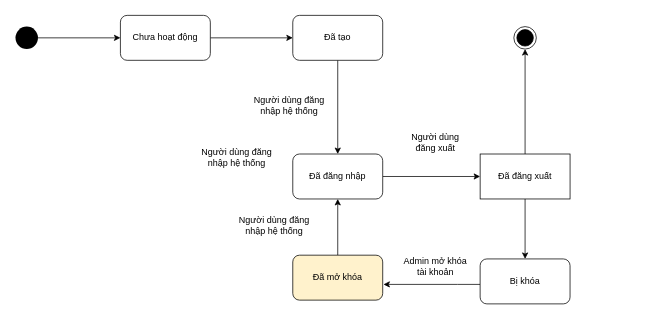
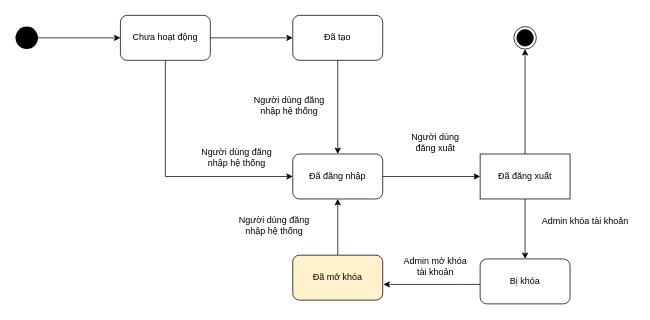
+ <mxCell id="5" style="edgeStyle=orthogonalEdgeStyle;rounded=0;orthogonalLoop=1;jettySize=auto;html=1;entryX=0;entryY=0.5;entryDx=0;entryDy=0;" edge="1" parent="1" source="6" target="10"><mxGeometry relative="1" as="geometry"><Array as="points"><mxPoint x="220" y="235" /></Array></mxGeometry></mxCell>
+ <mxCell id="20" value="Admin khóa tài khoản" style="text;html=1;align=center;verticalAlign=middle;resizable=0;points=[];autosize=1;" vertex="1" parent="1"><mxGeometry x="715" y="285" width="130" height="20" as="geometry" /></mxCell>
